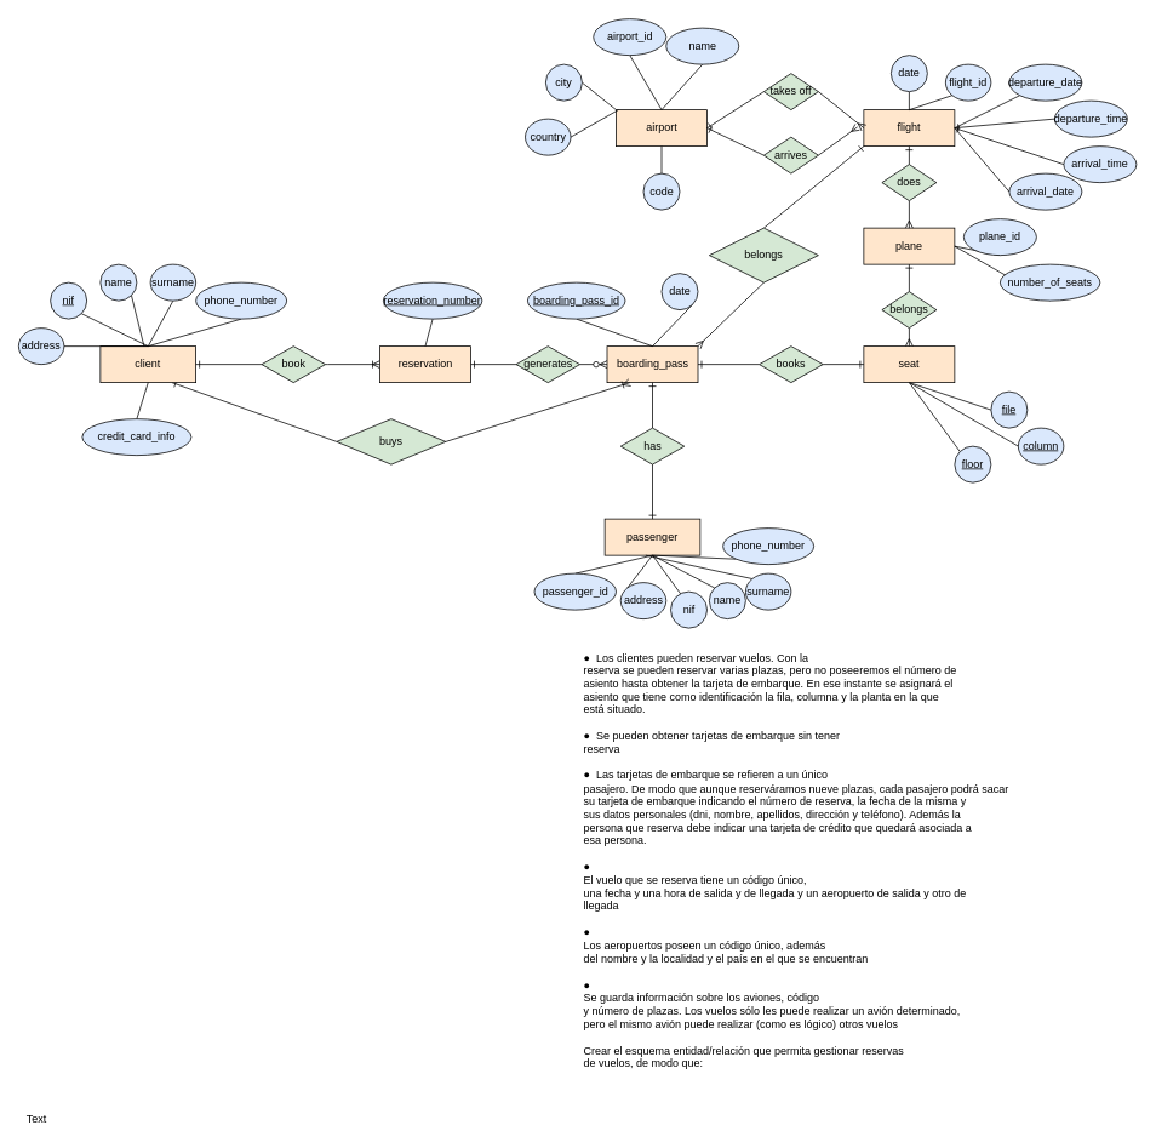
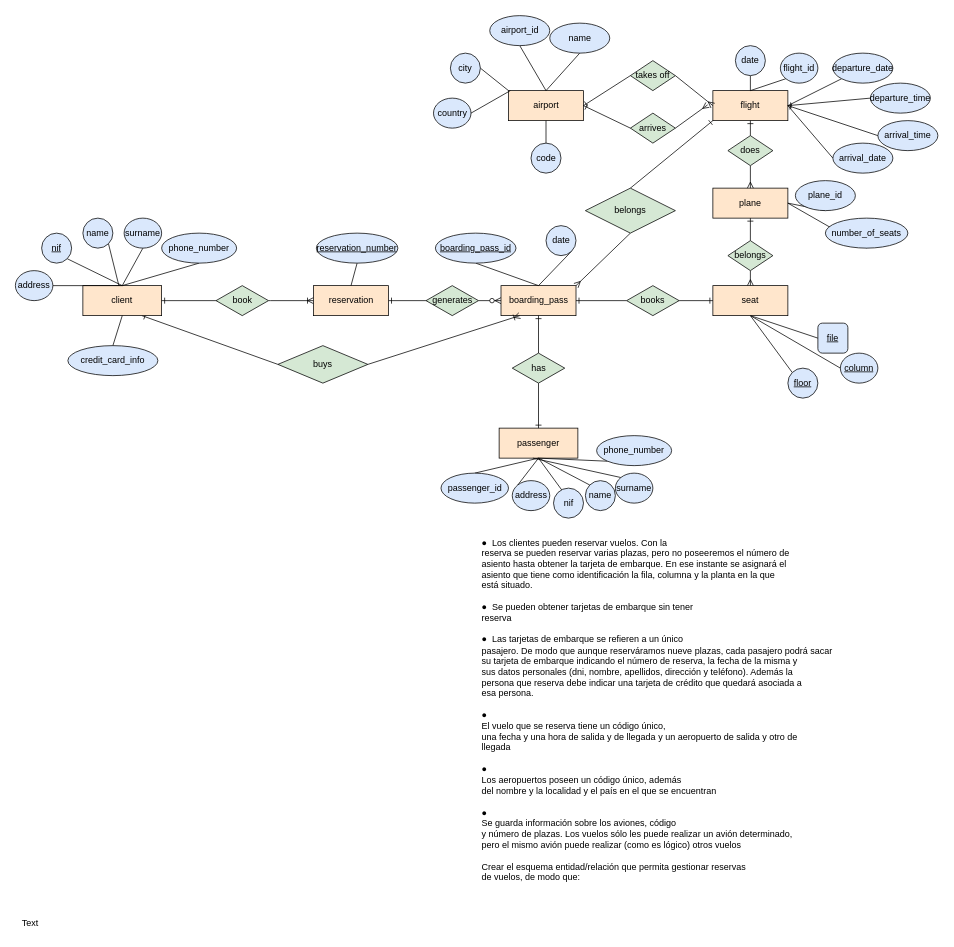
- <mxCell id="52" value="&lt;u&gt;file&lt;/u&gt;" style="ellipse;whiteSpace=wrap;html=1;align=center;fillColor=#dae8fc;strokeColor=#000000;" parent="1" vertex="1"><mxGeometry x="1090" y="430" width="40" height="40" as="geometry" /></mxCell>
+ <mxCell id="52" value="&lt;u&gt;file&lt;/u&gt;" style="whiteSpace=wrap;html=1;align=center;fillColor=#dae8fc;strokeColor=#000000;rounded=1;" parent="1" vertex="1"><mxGeometry x="1090" y="430" width="40" height="40" as="geometry" /></mxCell>
